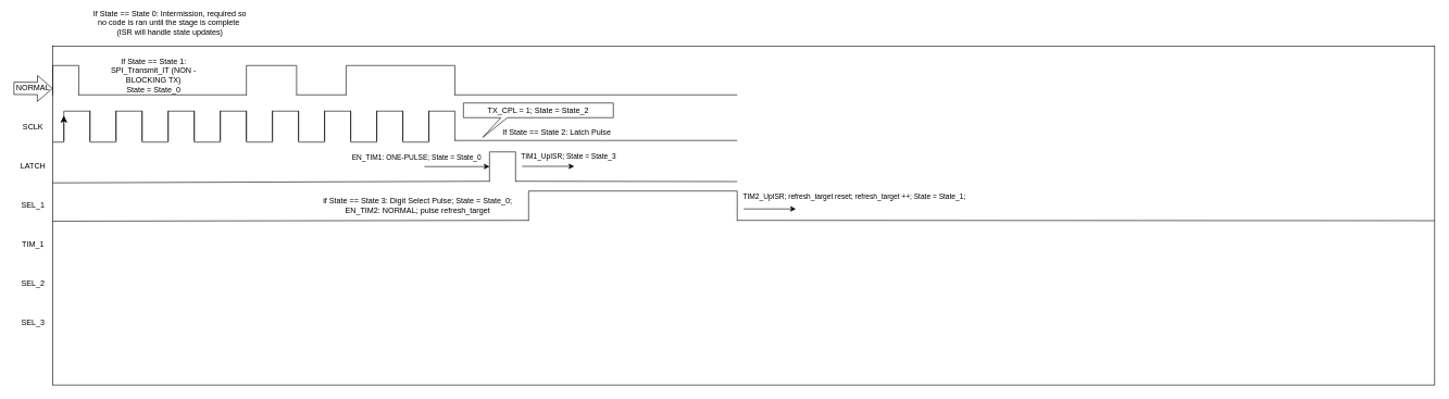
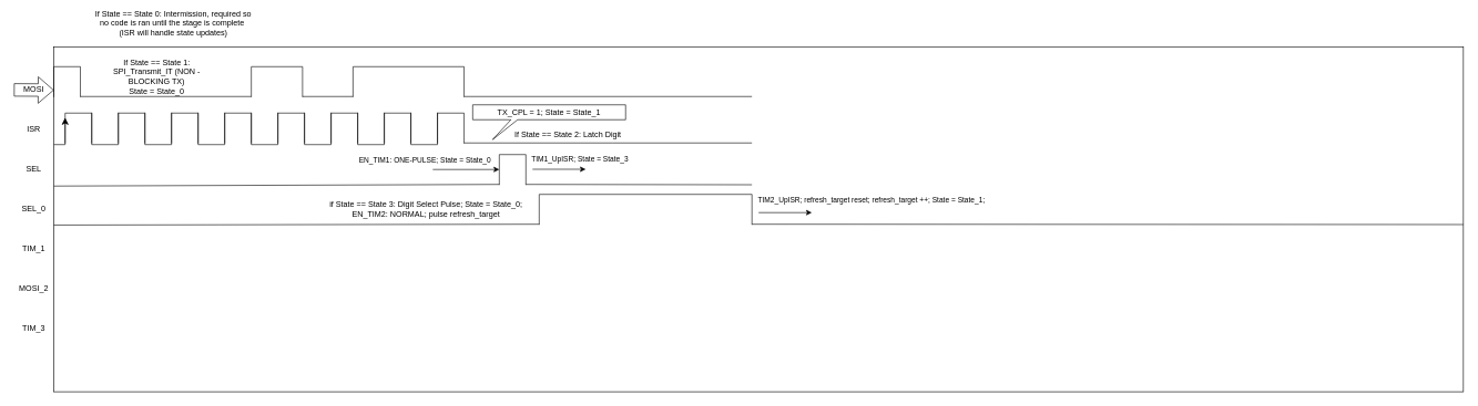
- <mxCell id="3" value="NORMAL" style="text;html=1;align=center;verticalAlign=middle;whiteSpace=wrap;rounded=0;" parent="1" vertex="1"><mxGeometry x="20" y="120" width="60" height="30" as="geometry" /></mxCell>
+ <mxCell id="3" value="MOSI" style="text;html=1;align=center;verticalAlign=middle;whiteSpace=wrap;rounded=0;" parent="1" vertex="1"><mxGeometry x="20" y="120" width="60" height="30" as="geometry" /></mxCell>
- <mxCell id="39" value="TX_CPL = 1; State = State_2" style="shape=callout;whiteSpace=wrap;html=1;perimeter=calloutPerimeter;position2=0.13;size=30;position=0.25;base=10;" parent="1" vertex="1"><mxGeometry x="710" y="157.5" width="230" height="52.5" as="geometry" /></mxCell>
+ <mxCell id="39" value="TX_CPL = 1; State = State_1" style="shape=callout;whiteSpace=wrap;html=1;perimeter=calloutPerimeter;position2=0.13;size=30;position=0.25;base=10;" parent="1" vertex="1"><mxGeometry x="710" y="157.5" width="230" height="52.5" as="geometry" /></mxCell>
- <mxCell id="4" value="SCLK" style="text;html=1;align=center;verticalAlign=middle;whiteSpace=wrap;rounded=0;" parent="1" vertex="1"><mxGeometry x="20" y="180" width="60" height="30" as="geometry" /></mxCell>
+ <mxCell id="4" value="ISR" style="text;html=1;align=center;verticalAlign=middle;whiteSpace=wrap;rounded=0;" parent="1" vertex="1"><mxGeometry x="20" y="180" width="60" height="30" as="geometry" /></mxCell>
- <mxCell id="48" value="If State == State 2: Latch Pulse" style="text;html=1;align=center;verticalAlign=middle;whiteSpace=wrap;rounded=0;" vertex="1" parent="1"><mxGeometry x="737.04" y="187.5" width="232.96" height="30" as="geometry" /></mxCell>
+ <mxCell id="48" value="If State == State 2: Latch Digit" style="text;html=1;align=center;verticalAlign=middle;whiteSpace=wrap;rounded=0;" vertex="1" parent="1"><mxGeometry x="737.04" y="187.5" width="232.96" height="30" as="geometry" /></mxCell>
- <mxCell id="5" value="LATCH" style="text;html=1;align=center;verticalAlign=middle;whiteSpace=wrap;rounded=0;" parent="1" vertex="1"><mxGeometry x="20" y="240" width="60" height="30" as="geometry" /></mxCell>
+ <mxCell id="5" value="SEL" style="text;html=1;align=center;verticalAlign=middle;whiteSpace=wrap;rounded=0;" parent="1" vertex="1"><mxGeometry x="20" y="240" width="60" height="30" as="geometry" /></mxCell>
- <mxCell id="6" value="SEL_1" style="text;html=1;align=center;verticalAlign=middle;whiteSpace=wrap;rounded=0;" parent="1" vertex="1"><mxGeometry x="20" y="300" width="60" height="30" as="geometry" /></mxCell>
+ <mxCell id="6" value="SEL_0" style="text;html=1;align=center;verticalAlign=middle;whiteSpace=wrap;rounded=0;" parent="1" vertex="1"><mxGeometry x="20" y="300" width="60" height="30" as="geometry" /></mxCell>
- <mxCell id="8" value="SEL_2" style="text;html=1;align=center;verticalAlign=middle;whiteSpace=wrap;rounded=0;" parent="1" vertex="1"><mxGeometry x="20" y="420" width="60" height="30" as="geometry" /></mxCell>
+ <mxCell id="8" value="MOSI_2" style="text;html=1;align=center;verticalAlign=middle;whiteSpace=wrap;rounded=0;" parent="1" vertex="1"><mxGeometry x="20" y="420" width="60" height="30" as="geometry" /></mxCell>
- <mxCell id="9" value="SEL_3" style="text;html=1;align=center;verticalAlign=middle;whiteSpace=wrap;rounded=0;" parent="1" vertex="1"><mxGeometry x="20" y="480" width="60" height="30" as="geometry" /></mxCell>
+ <mxCell id="9" value="TIM_3" style="text;html=1;align=center;verticalAlign=middle;whiteSpace=wrap;rounded=0;" parent="1" vertex="1"><mxGeometry x="20" y="480" width="60" height="30" as="geometry" /></mxCell>
